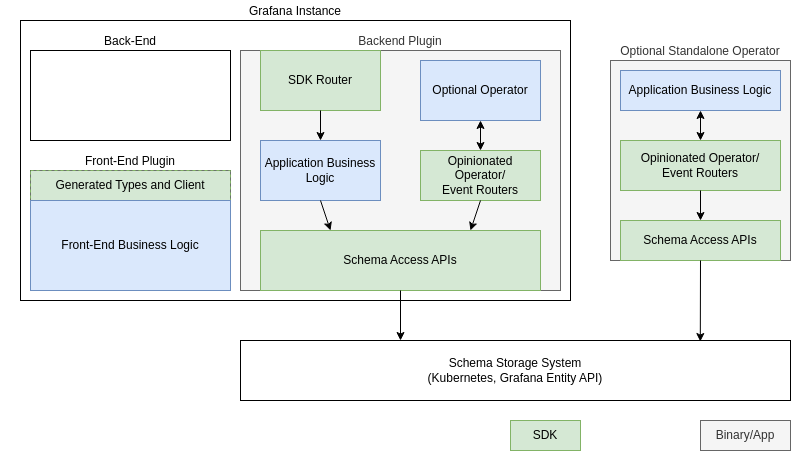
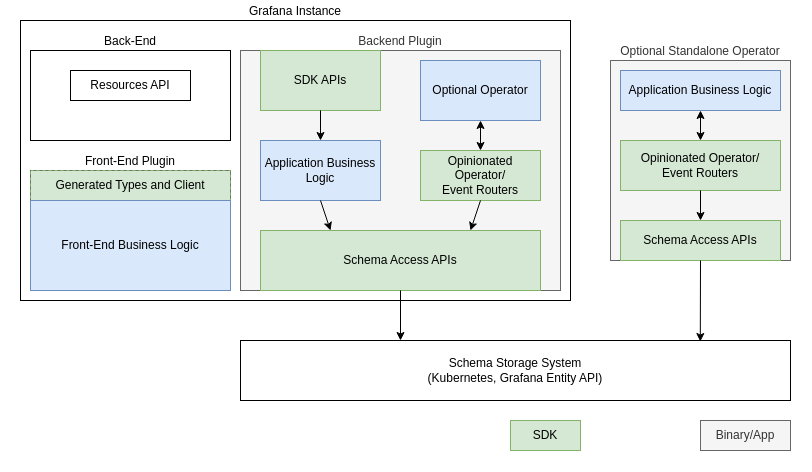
- <mxCell id="4" value="SDK Router" style="rounded=0;whiteSpace=wrap;html=1;fillColor=#d5e8d4;strokeColor=#82b366;" vertex="1" parent="1"><mxGeometry x="260" y="50" width="120" height="60" as="geometry" /></mxCell>
+ <mxCell id="4" value="SDK APIs" style="rounded=0;whiteSpace=wrap;html=1;fillColor=#d5e8d4;strokeColor=#82b366;" vertex="1" parent="1"><mxGeometry x="260" y="50" width="120" height="60" as="geometry" /></mxCell>
+ <mxCell id="16" value="Resources API" style="rounded=0;whiteSpace=wrap;html=1;" vertex="1" parent="1"><mxGeometry x="70" y="70" width="120" height="30" as="geometry" /></mxCell>
